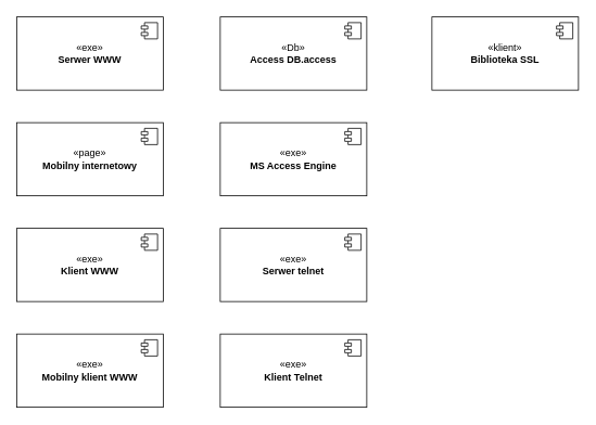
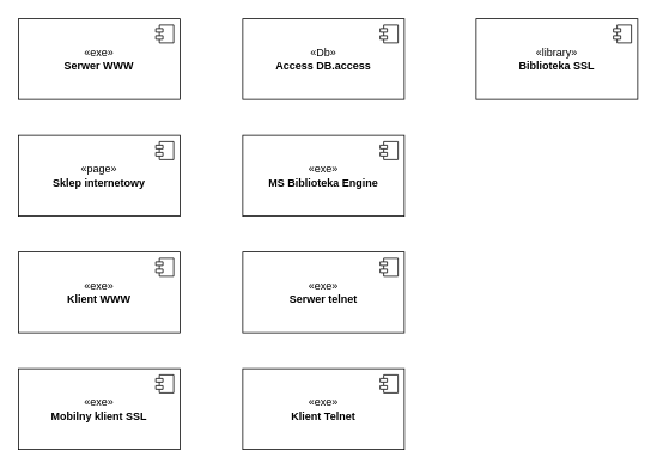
- <mxCell id="18" value="«klient»&lt;br&gt;&lt;b&gt;Biblioteka SSL&lt;/b&gt;" style="html=1;dropTarget=0;whiteSpace=wrap;" parent="1" vertex="1"><mxGeometry x="530" y="20" width="180" height="90" as="geometry" /></mxCell>
+ <mxCell id="18" value="«library»&lt;br&gt;&lt;b&gt;Biblioteka SSL&lt;/b&gt;" style="html=1;dropTarget=0;whiteSpace=wrap;" parent="1" vertex="1"><mxGeometry x="530" y="20" width="180" height="90" as="geometry" /></mxCell>
- <mxCell id="4" value="«page»&lt;br&gt;&lt;b&gt;Mobilny internetowy&lt;/b&gt;" style="html=1;dropTarget=0;whiteSpace=wrap;" parent="1" vertex="1"><mxGeometry x="20" y="150" width="180" height="90" as="geometry" /></mxCell>
+ <mxCell id="4" value="«page»&lt;br&gt;&lt;b&gt;Sklep internetowy&lt;/b&gt;" style="html=1;dropTarget=0;whiteSpace=wrap;" parent="1" vertex="1"><mxGeometry x="20" y="150" width="180" height="90" as="geometry" /></mxCell>
- <mxCell id="12" value="«exe»&lt;br&gt;&lt;b&gt;MS Access Engine&lt;/b&gt;" style="html=1;dropTarget=0;whiteSpace=wrap;" parent="1" vertex="1"><mxGeometry x="270" y="150" width="180" height="90" as="geometry" /></mxCell>
+ <mxCell id="12" value="«exe»&lt;br&gt;&lt;b&gt;MS Biblioteka Engine&lt;/b&gt;" style="html=1;dropTarget=0;whiteSpace=wrap;" parent="1" vertex="1"><mxGeometry x="270" y="150" width="180" height="90" as="geometry" /></mxCell>
- <mxCell id="8" value="«exe»&lt;br&gt;&lt;b&gt;Mobilny klient WWW&lt;/b&gt;" style="html=1;dropTarget=0;whiteSpace=wrap;" parent="1" vertex="1"><mxGeometry x="20" y="410" width="180" height="90" as="geometry" /></mxCell>
+ <mxCell id="8" value="«exe»&lt;br&gt;&lt;b&gt;Mobilny klient SSL&lt;/b&gt;" style="html=1;dropTarget=0;whiteSpace=wrap;" parent="1" vertex="1"><mxGeometry x="20" y="410" width="180" height="90" as="geometry" /></mxCell>
